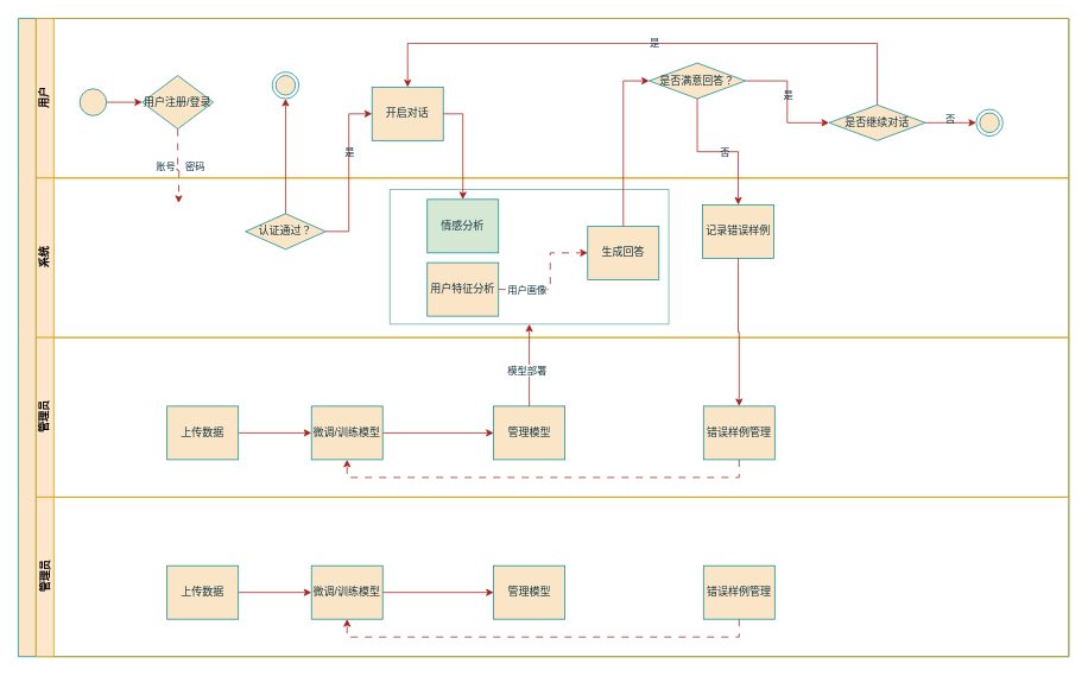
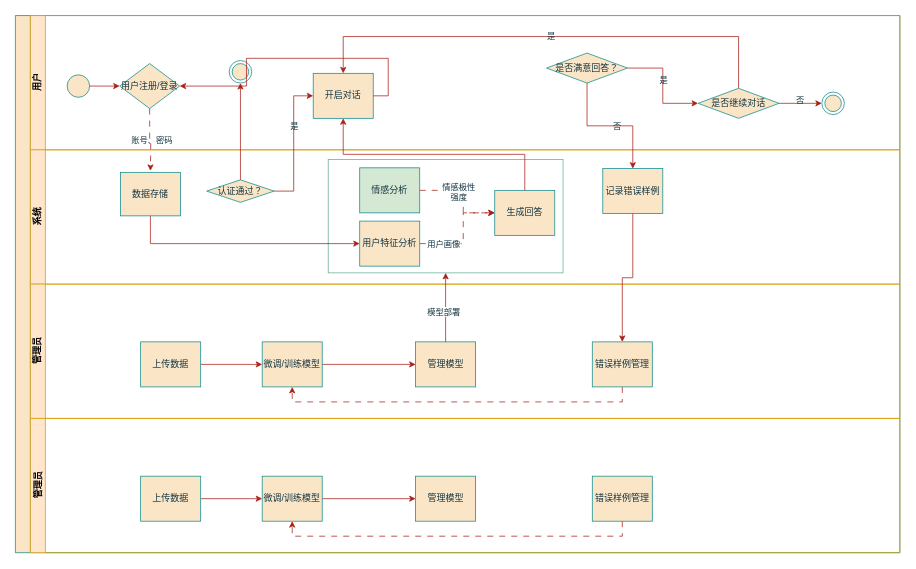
- <mxCell id="53" style="edgeStyle=orthogonalEdgeStyle;rounded=0;orthogonalLoop=1;jettySize=auto;html=1;exitX=0.5;exitY=0;exitDx=0;exitDy=0;entryX=0;entryY=0.5;entryDx=0;entryDy=0;labelBackgroundColor=none;strokeColor=#A8201A;fontColor=default;" edge="1" parent="2" source="31" target="9"><mxGeometry relative="1" as="geometry" /></mxCell>
+ <mxCell id="53" style="edgeStyle=orthogonalEdgeStyle;rounded=0;orthogonalLoop=1;jettySize=auto;html=1;exitX=0.5;exitY=0;exitDx=0;exitDy=0;labelBackgroundColor=none;strokeColor=#A8201A;fontColor=default;" edge="1" parent="2" source="31" target="5"><mxGeometry relative="1" as="geometry" /></mxCell>
- <mxCell id="51" style="edgeStyle=orthogonalEdgeStyle;rounded=0;orthogonalLoop=1;jettySize=auto;html=1;exitX=1;exitY=0.5;exitDx=0;exitDy=0;entryX=0.5;entryY=0;entryDx=0;entryDy=0;labelBackgroundColor=none;strokeColor=#A8201A;fontColor=default;" edge="1" parent="2" source="5" target="30"><mxGeometry relative="1" as="geometry" /></mxCell>
+ <mxCell id="51" style="edgeStyle=orthogonalEdgeStyle;rounded=0;orthogonalLoop=1;jettySize=auto;html=1;exitX=1;exitY=0.5;exitDx=0;exitDy=0;labelBackgroundColor=none;strokeColor=#A8201A;fontColor=default;" edge="1" parent="2" source="5" target="4"><mxGeometry relative="1" as="geometry" /></mxCell>
+ <mxCell id="28" style="edgeStyle=orthogonalEdgeStyle;rounded=0;orthogonalLoop=1;jettySize=auto;html=1;exitX=1;exitY=0.5;exitDx=0;exitDy=0;strokeColor=#A8201A;fontColor=#143642;fillColor=#FAE5C7;dashed=1;dashPattern=8 8;" edge="1" parent="18" source="30" target="31"><mxGeometry relative="1" as="geometry"><Array as="points"><mxPoint x="577" y="54" /><mxPoint x="577" y="84" /></Array></mxGeometry></mxCell>
+ <mxCell id="29" value="情感极性&lt;div&gt;强度&lt;/div&gt;" style="edgeLabel;html=1;align=center;verticalAlign=middle;resizable=0;points=[];strokeColor=#0F8B8D;fontColor=#143642;fillColor=#FAE5C7;" vertex="1" connectable="0" parent="28"><mxGeometry x="-0.437" y="-4" relative="1" as="geometry"><mxPoint x="14" y="-2" as="offset" /></mxGeometry></mxCell>
+ <mxCell id="21" value="数据存储" style="rounded=0;whiteSpace=wrap;html=1;fontFamily=Helvetica;fontSize=12;fontColor=#143642;align=center;labelBackgroundColor=none;fillColor=#FAE5C7;strokeColor=#0F8B8D;" parent="18" vertex="1"><mxGeometry x="120" y="30" width="80" height="58" as="geometry" /></mxCell>
- <mxCell id="22" value="认证通过？" style="rhombus;whiteSpace=wrap;html=1;fontFamily=Helvetica;fontSize=12;fontColor=#143642;align=center;labelBackgroundColor=none;fillColor=#FAE5C7;strokeColor=#0F8B8D;" parent="18" vertex="1"><mxGeometry x="235" y="40" width="90" height="40" as="geometry" /></mxCell>
+ <mxCell id="22" value="认证通过？" style="rhombus;whiteSpace=wrap;html=1;fontFamily=Helvetica;fontSize=12;fontColor=#143642;align=center;labelBackgroundColor=none;fillColor=#FAE5C7;strokeColor=#0F8B8D;" parent="18" vertex="1"><mxGeometry x="235" y="40" width="90" height="30" as="geometry" /></mxCell>
- <mxCell id="32" value="记录错误样例" style="rounded=0;whiteSpace=wrap;html=1;fontFamily=Helvetica;fontSize=12;fontColor=#143642;align=center;labelBackgroundColor=none;fillColor=#FAE5C7;strokeColor=#0F8B8D;" vertex="1" parent="18"><mxGeometry x="748" y="30" width="80" height="60" as="geometry" /></mxCell>
+ <mxCell id="32" value="记录错误样例" style="rounded=0;whiteSpace=wrap;html=1;fontFamily=Helvetica;fontSize=12;fontColor=#143642;align=center;labelBackgroundColor=none;fillColor=#FAE5C7;strokeColor=#0F8B8D;" vertex="1" parent="18"><mxGeometry x="763" y="25" width="80" height="60" as="geometry" /></mxCell>
+ <mxCell id="20" style="edgeStyle=orthogonalEdgeStyle;rounded=0;orthogonalLoop=1;jettySize=auto;html=1;exitX=0.5;exitY=1;exitDx=0;exitDy=0;entryX=0;entryY=0.5;entryDx=0;entryDy=0;strokeColor=#A8201A;fontColor=#143642;fillColor=#FAE5C7;" edge="1" parent="18" source="21" target="27"><mxGeometry relative="1" as="geometry" /></mxCell>
